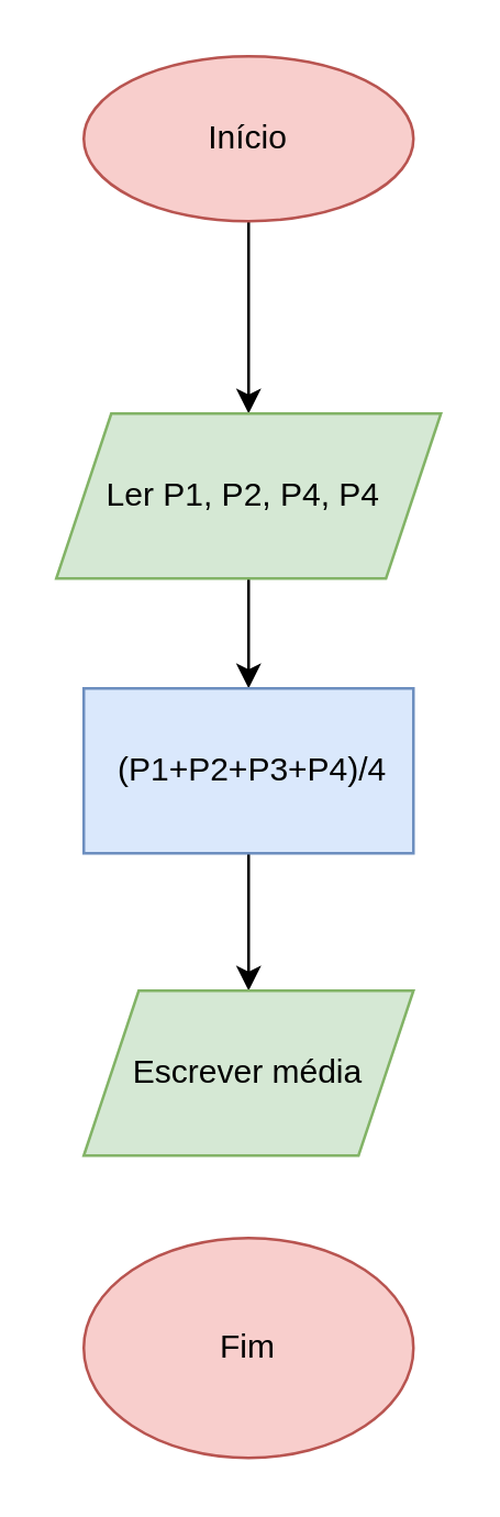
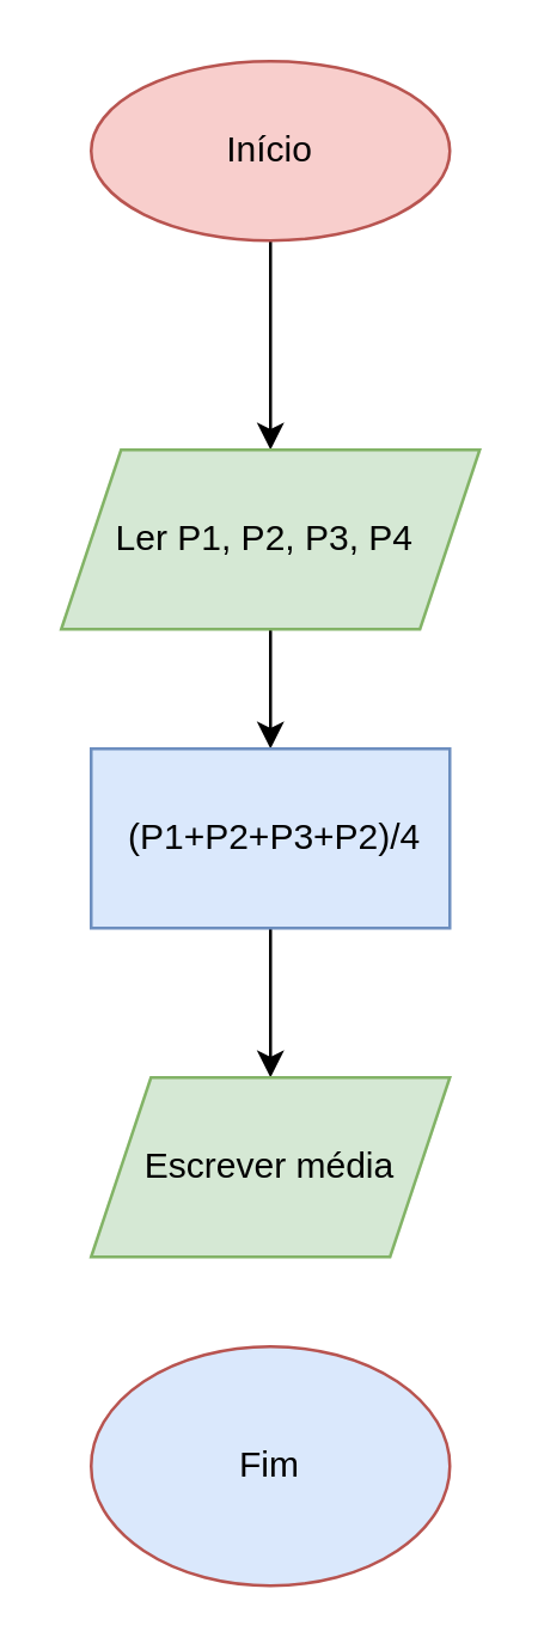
- <mxCell id="5" value="Ler P1, P2, P4, P4&amp;nbsp;" style="shape=parallelogram;perimeter=parallelogramPerimeter;whiteSpace=wrap;html=1;fixedSize=1;fillColor=#d5e8d4;strokeColor=#82b366;" parent="1" vertex="1"><mxGeometry x="20" y="150" width="140" height="60" as="geometry" /></mxCell>
+ <mxCell id="5" value="Ler P1, P2, P3, P4&amp;nbsp;" style="shape=parallelogram;perimeter=parallelogramPerimeter;whiteSpace=wrap;html=1;fixedSize=1;fillColor=#d5e8d4;strokeColor=#82b366;" parent="1" vertex="1"><mxGeometry x="20" y="150" width="140" height="60" as="geometry" /></mxCell>
- <mxCell id="7" value="&amp;nbsp;(P1+P2+P3+P4)/4" style="rounded=0;whiteSpace=wrap;html=1;fillColor=#dae8fc;strokeColor=#6c8ebf;" parent="1" vertex="1"><mxGeometry x="30" y="250" width="120" height="60" as="geometry" /></mxCell>
+ <mxCell id="7" value="&amp;nbsp;(P1+P2+P3+P2)/4" style="rounded=0;whiteSpace=wrap;html=1;fillColor=#dae8fc;strokeColor=#6c8ebf;" parent="1" vertex="1"><mxGeometry x="30" y="250" width="120" height="60" as="geometry" /></mxCell>
- <mxCell id="9" value="Fim" style="ellipse;whiteSpace=wrap;html=1;fillColor=#f8cecc;strokeColor=#b85450;" parent="1" vertex="1"><mxGeometry x="30" y="450" width="120" height="80" as="geometry" /></mxCell>
+ <mxCell id="9" value="Fim" style="ellipse;whiteSpace=wrap;html=1;fillColor=#dae8fc;strokeColor=#b85450;" parent="1" vertex="1"><mxGeometry x="30" y="450" width="120" height="80" as="geometry" /></mxCell>
